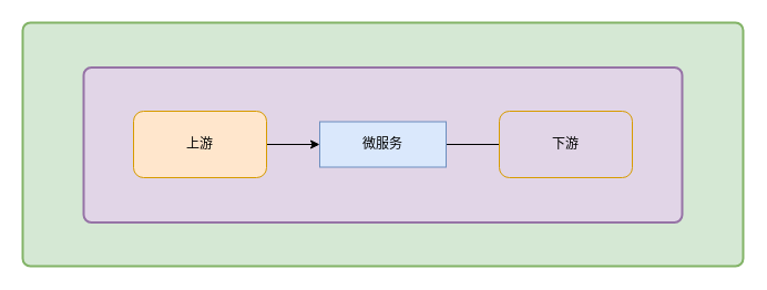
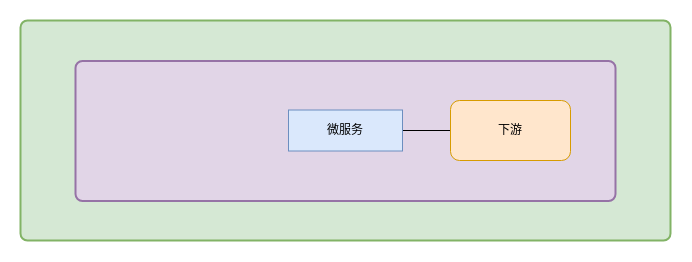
- <mxCell id="7" value="上游" style="rounded=1;whiteSpace=wrap;html=1;fillColor=#ffe6cc;strokeColor=#d79b00;" vertex="1" parent="1"><mxGeometry x="120" y="100" width="120" height="60" as="geometry" /></mxCell>
- <mxCell id="6" style="edgeStyle=orthogonalEdgeStyle;rounded=0;orthogonalLoop=1;jettySize=auto;html=1;labelBackgroundColor=#ffffff;fontColor=#000000;" edge="1" parent="1" source="7" target="5"><mxGeometry relative="1" as="geometry" /></mxCell>
- <mxCell id="8" value="下游" style="rounded=1;whiteSpace=wrap;html=1;fillColor=#e1d5e7;strokeColor=#d79b00;" vertex="1" parent="1"><mxGeometry x="450" y="100" width="120" height="60" as="geometry" /></mxCell>
+ <mxCell id="8" value="下游" style="rounded=1;whiteSpace=wrap;html=1;fillColor=#ffe6cc;strokeColor=#d79b00;" vertex="1" parent="1"><mxGeometry x="450" y="100" width="120" height="60" as="geometry" /></mxCell>
